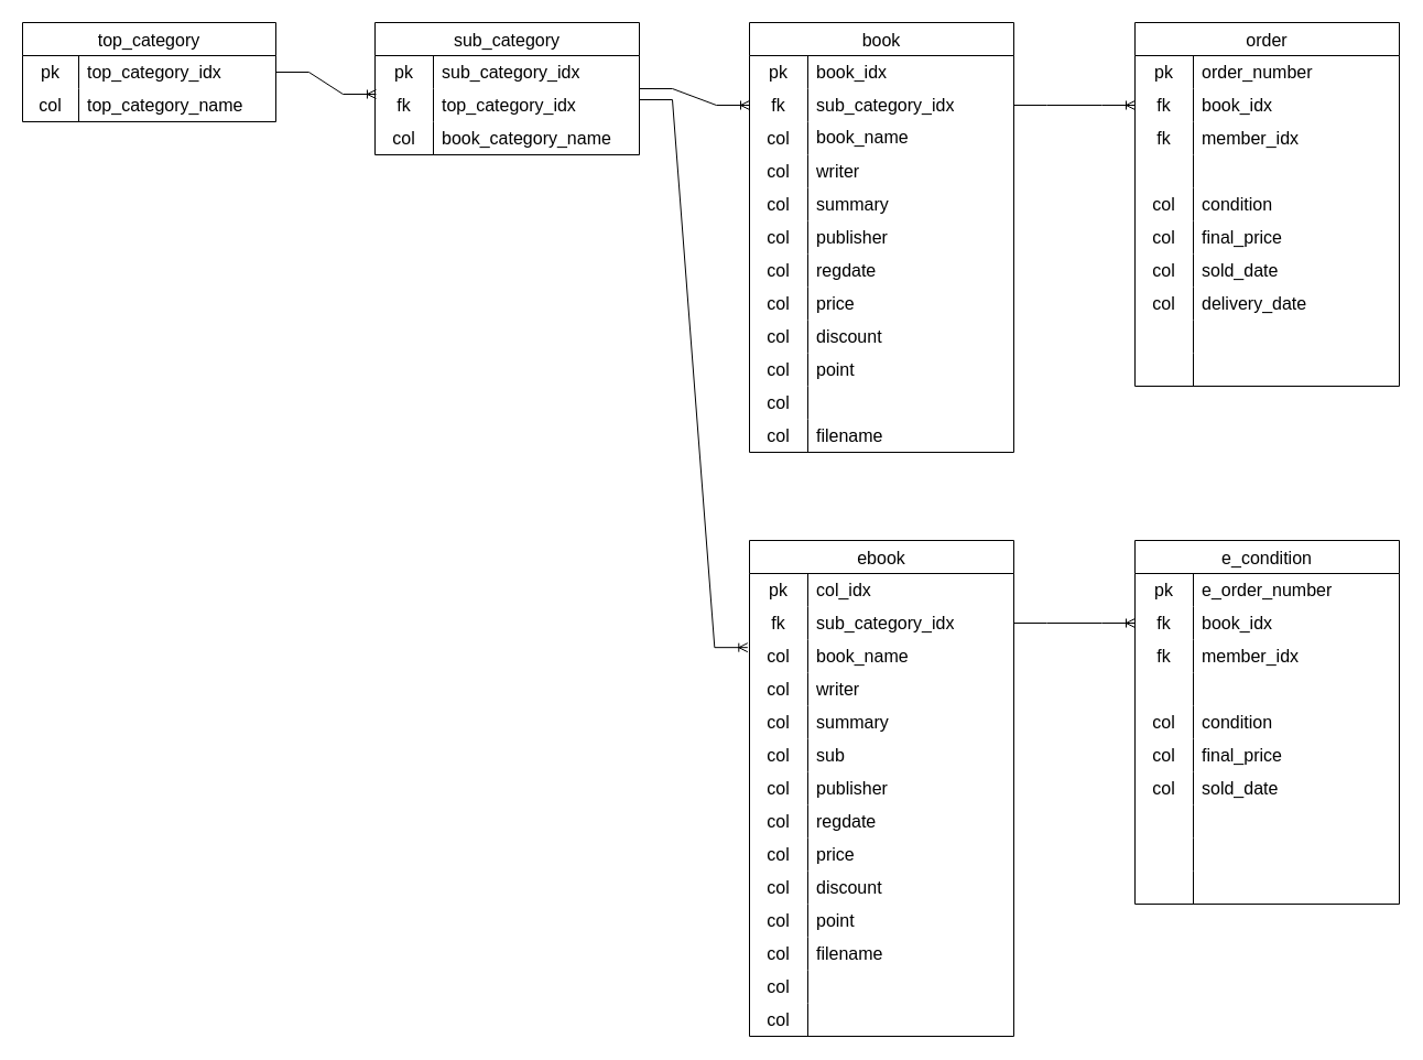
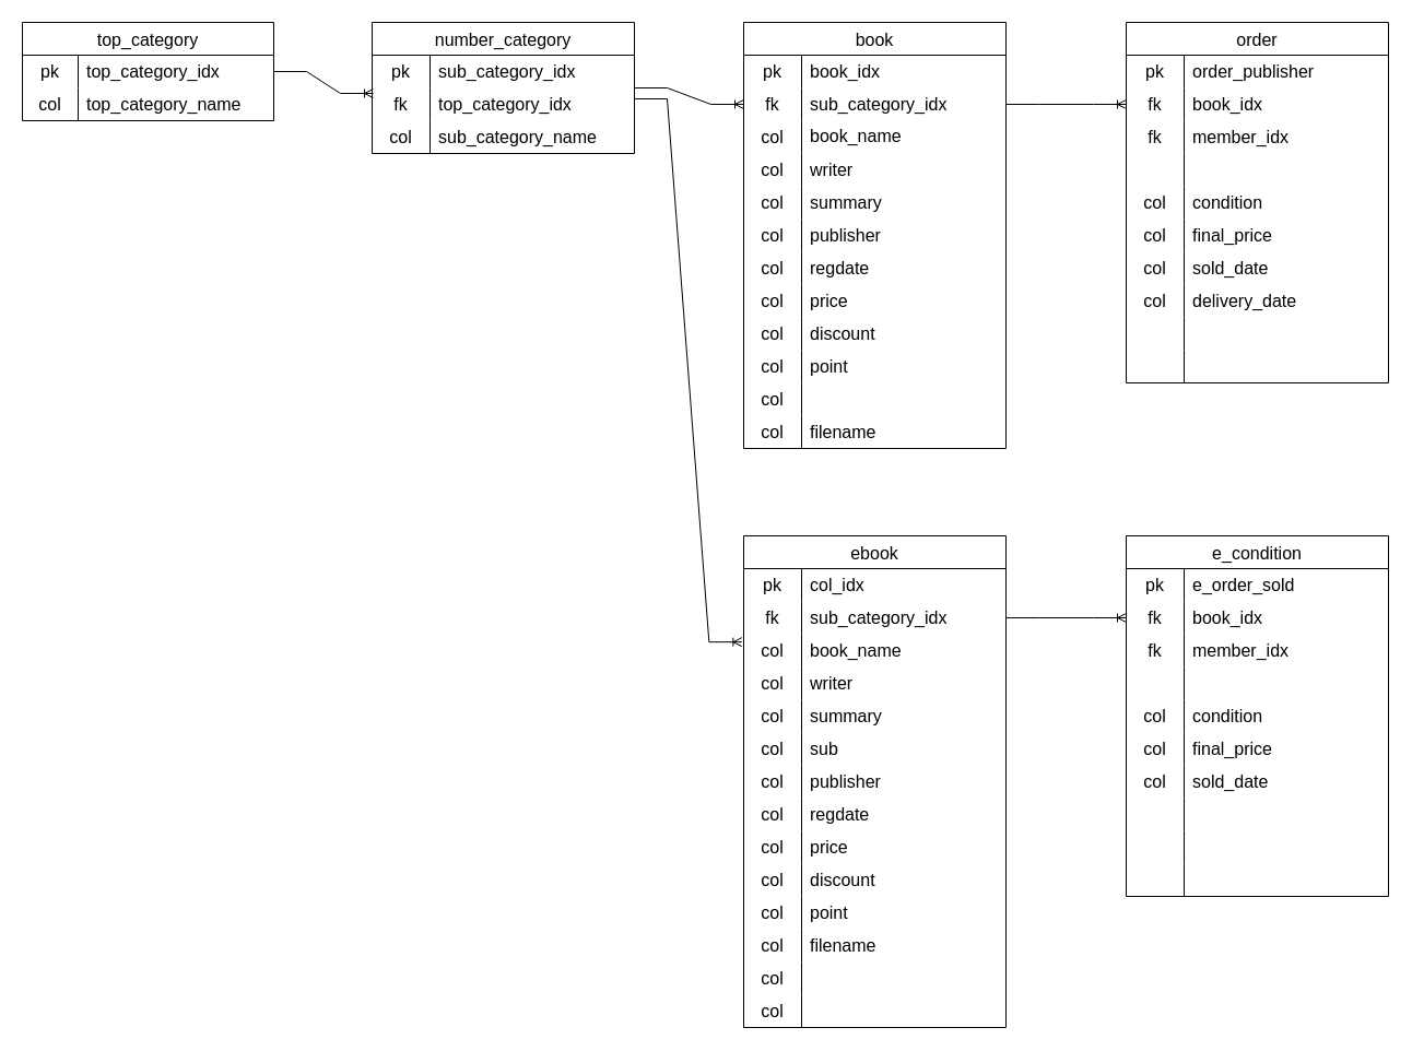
- <mxCell id="9" value="sub_category" style="shape=table;startSize=30;container=1;collapsible=0;childLayout=tableLayout;fixedRows=1;rowLines=0;fontStyle=0;strokeColor=default;fontSize=16;" vertex="1" parent="1"><mxGeometry x="340" y="20" width="240" height="120" as="geometry" /></mxCell>
+ <mxCell id="9" value="number_category" style="shape=table;startSize=30;container=1;collapsible=0;childLayout=tableLayout;fixedRows=1;rowLines=0;fontStyle=0;strokeColor=default;fontSize=16;" vertex="1" parent="1"><mxGeometry x="340" y="20" width="240" height="120" as="geometry" /></mxCell>
- <mxCell id="64" value="order_number" style="shape=partialRectangle;html=1;whiteSpace=wrap;connectable=0;fillColor=none;top=0;left=0;bottom=0;right=0;align=left;spacingLeft=6;overflow=hidden;strokeColor=inherit;fontSize=16;" vertex="1" parent="62"><mxGeometry x="53" width="187" height="30" as="geometry"><mxRectangle width="187" height="30" as="alternateBounds" /></mxGeometry></mxCell>
+ <mxCell id="64" value="order_publisher" style="shape=partialRectangle;html=1;whiteSpace=wrap;connectable=0;fillColor=none;top=0;left=0;bottom=0;right=0;align=left;spacingLeft=6;overflow=hidden;strokeColor=inherit;fontSize=16;" vertex="1" parent="62"><mxGeometry x="53" width="187" height="30" as="geometry"><mxRectangle width="187" height="30" as="alternateBounds" /></mxGeometry></mxCell>
- <mxCell id="18" value="book_category_name" style="shape=partialRectangle;html=1;whiteSpace=wrap;connectable=0;fillColor=none;top=0;left=0;bottom=0;right=0;align=left;spacingLeft=6;overflow=hidden;strokeColor=inherit;fontSize=16;" vertex="1" parent="16"><mxGeometry x="53" width="187" height="30" as="geometry"><mxRectangle width="187" height="30" as="alternateBounds" /></mxGeometry></mxCell>
+ <mxCell id="18" value="sub_category_name" style="shape=partialRectangle;html=1;whiteSpace=wrap;connectable=0;fillColor=none;top=0;left=0;bottom=0;right=0;align=left;spacingLeft=6;overflow=hidden;strokeColor=inherit;fontSize=16;" vertex="1" parent="16"><mxGeometry x="53" width="187" height="30" as="geometry"><mxRectangle width="187" height="30" as="alternateBounds" /></mxGeometry></mxCell>
- <mxCell id="175" value="e_order_number" style="shape=partialRectangle;html=1;whiteSpace=wrap;connectable=0;fillColor=none;top=0;left=0;bottom=0;right=0;align=left;spacingLeft=6;overflow=hidden;strokeColor=inherit;fontSize=16;" vertex="1" parent="173"><mxGeometry x="53" width="187" height="30" as="geometry"><mxRectangle width="187" height="30" as="alternateBounds" /></mxGeometry></mxCell>
+ <mxCell id="175" value="e_order_sold" style="shape=partialRectangle;html=1;whiteSpace=wrap;connectable=0;fillColor=none;top=0;left=0;bottom=0;right=0;align=left;spacingLeft=6;overflow=hidden;strokeColor=inherit;fontSize=16;" vertex="1" parent="173"><mxGeometry x="53" width="187" height="30" as="geometry"><mxRectangle width="187" height="30" as="alternateBounds" /></mxGeometry></mxCell>
